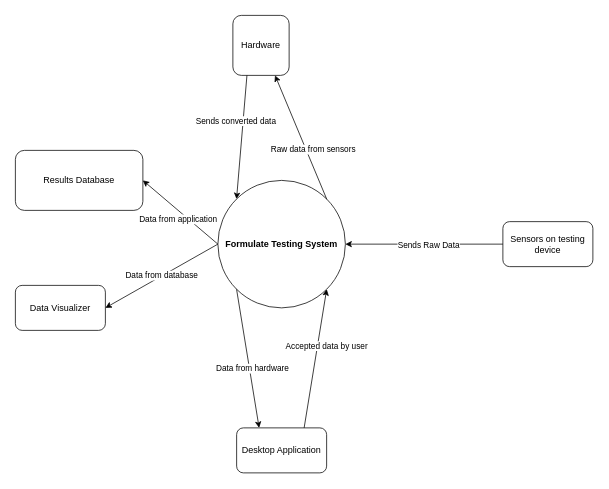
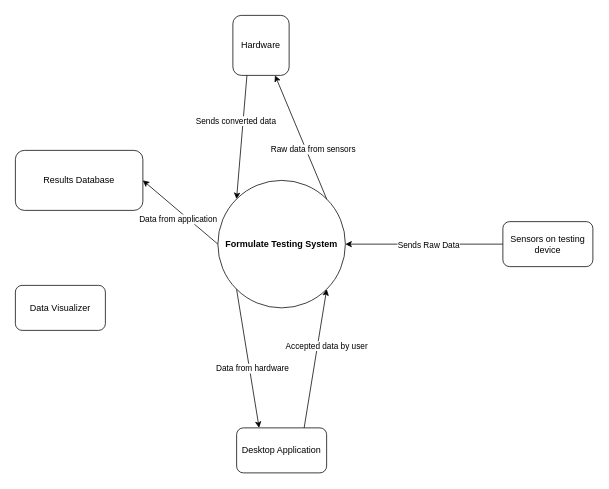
- <mxCell id="20" value="Data from database" style="endArrow=classic;html=1;rounded=0;entryX=1;entryY=0.5;entryDx=0;entryDy=0;exitX=0;exitY=0.5;exitDx=0;exitDy=0;" edge="1" parent="1" source="2" target="19"><mxGeometry width="50" height="50" relative="1" as="geometry"><mxPoint x="220" y="405" as="sourcePoint" /><mxPoint x="270" y="355" as="targetPoint" /></mxGeometry></mxCell>
